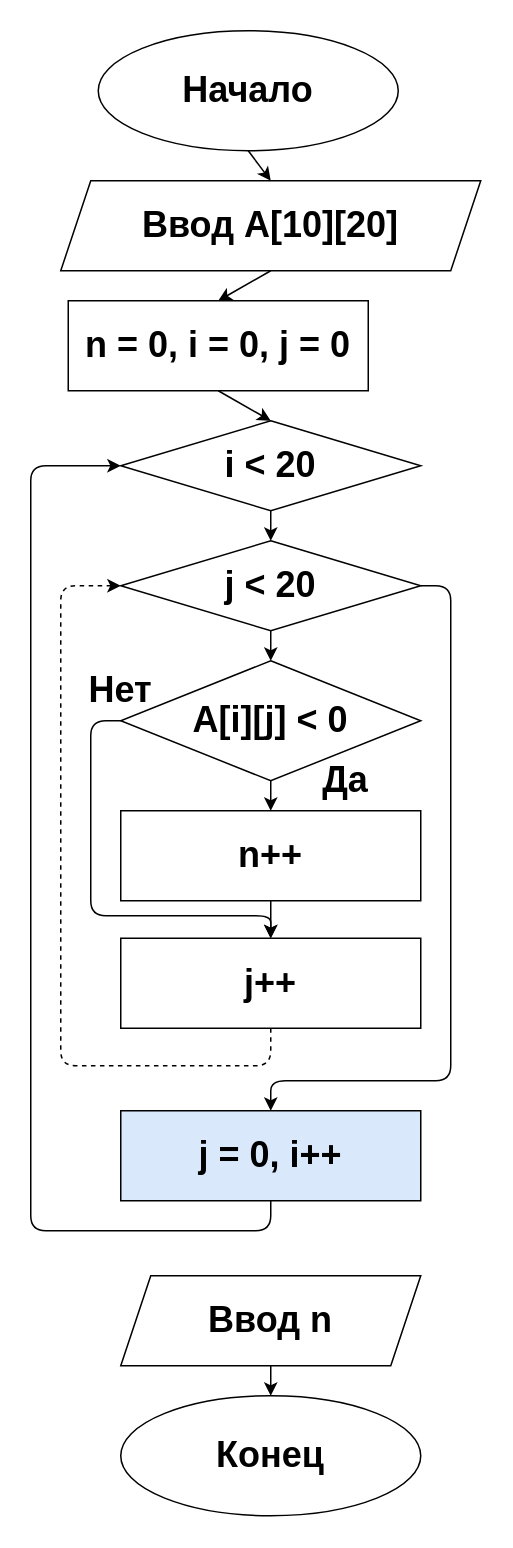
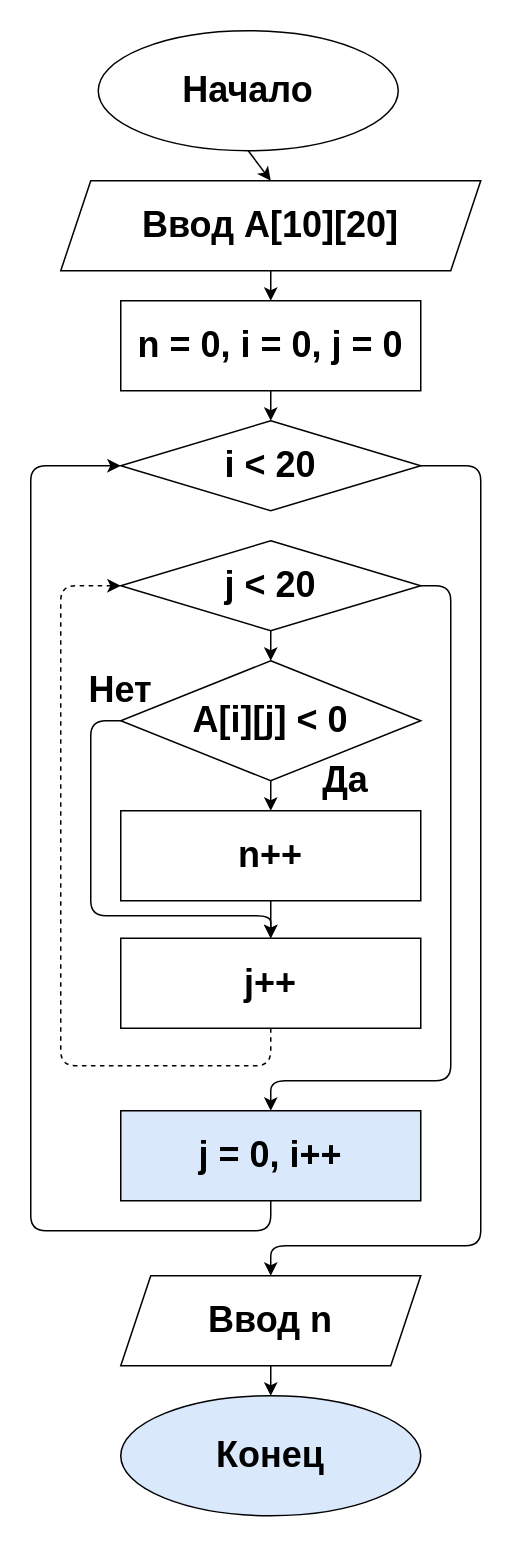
- <mxCell id="17" value="&lt;h1&gt;n = 0, i = 0, j = 0&lt;/h1&gt;" style="rounded=0;whiteSpace=wrap;html=1;" vertex="1" parent="1"><mxGeometry x="45" y="200" width="200" height="60" as="geometry" /></mxCell>
+ <mxCell id="17" value="&lt;h1&gt;n = 0, i = 0, j = 0&lt;/h1&gt;" style="rounded=0;whiteSpace=wrap;html=1;" vertex="1" parent="1"><mxGeometry x="80" y="200" width="200" height="60" as="geometry" /></mxCell>
- <mxCell id="6" value="" style="endArrow=classic;html=1;exitX=0.5;exitY=1;exitDx=0;exitDy=0;entryX=0.5;entryY=0;entryDx=0;entryDy=0;" edge="1" parent="1" source="15" target="14"><mxGeometry width="50" height="50" relative="1" as="geometry"><mxPoint x="180" y="340" as="sourcePoint" /><mxPoint x="180" y="360" as="targetPoint" /></mxGeometry></mxCell>
+ <mxCell id="22" value="" style="endArrow=classic;html=1;exitX=1;exitY=0.5;exitDx=0;exitDy=0;entryX=0.5;entryY=0;entryDx=0;entryDy=0;" edge="1" parent="1" source="15" target="21"><mxGeometry width="50" height="50" relative="1" as="geometry"><mxPoint x="170" y="570" as="sourcePoint" /><mxPoint x="220" y="520" as="targetPoint" /><Array as="points"><mxPoint x="320" y="310" /><mxPoint x="320" y="830" /><mxPoint x="180" y="830" /></Array></mxGeometry></mxCell>
- <mxCell id="23" value="&lt;h1&gt;Конец&lt;/h1&gt;" style="ellipse;whiteSpace=wrap;html=1;" vertex="1" parent="1"><mxGeometry x="80" y="930" width="200" height="80" as="geometry" /></mxCell>
+ <mxCell id="23" value="&lt;h1&gt;Конец&lt;/h1&gt;" style="ellipse;whiteSpace=wrap;html=1;fillColor=#dae8fc;" vertex="1" parent="1"><mxGeometry x="80" y="930" width="200" height="80" as="geometry" /></mxCell>
